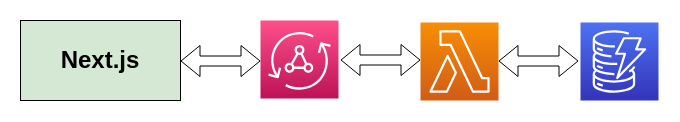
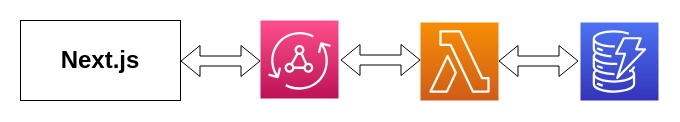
- <mxCell id="2" value="&lt;font style=&quot;font-size: 24px&quot;&gt;&lt;b&gt;Next.js&lt;/b&gt;&lt;/font&gt;" style="rounded=0;whiteSpace=wrap;html=1;fillColor=#d5e8d4;" vertex="1" parent="1"><mxGeometry x="20" y="20" width="160" height="80" as="geometry" /></mxCell>
+ <mxCell id="2" value="&lt;font style=&quot;font-size: 24px&quot;&gt;&lt;b&gt;Next.js&lt;/b&gt;&lt;/font&gt;" style="rounded=0;whiteSpace=wrap;html=1;" vertex="1" parent="1"><mxGeometry x="20" y="20" width="160" height="80" as="geometry" /></mxCell>
